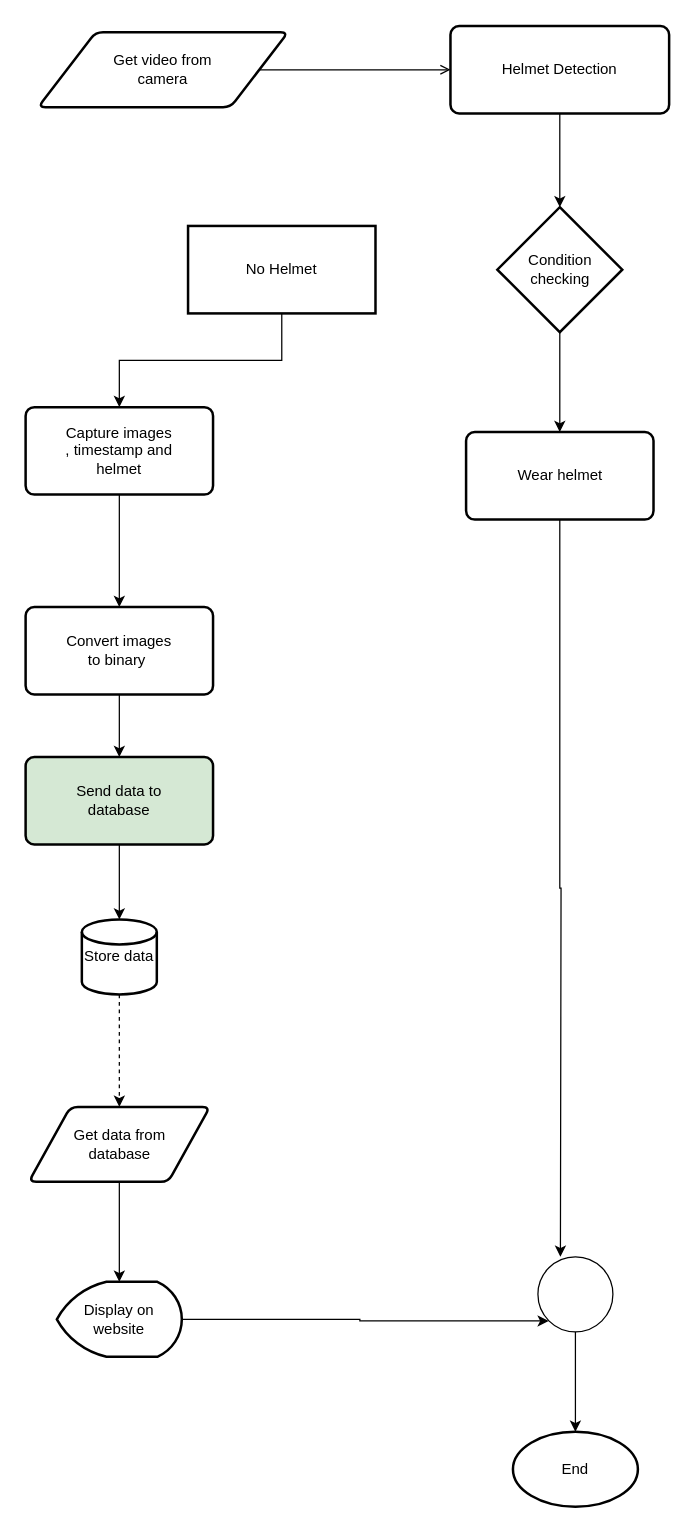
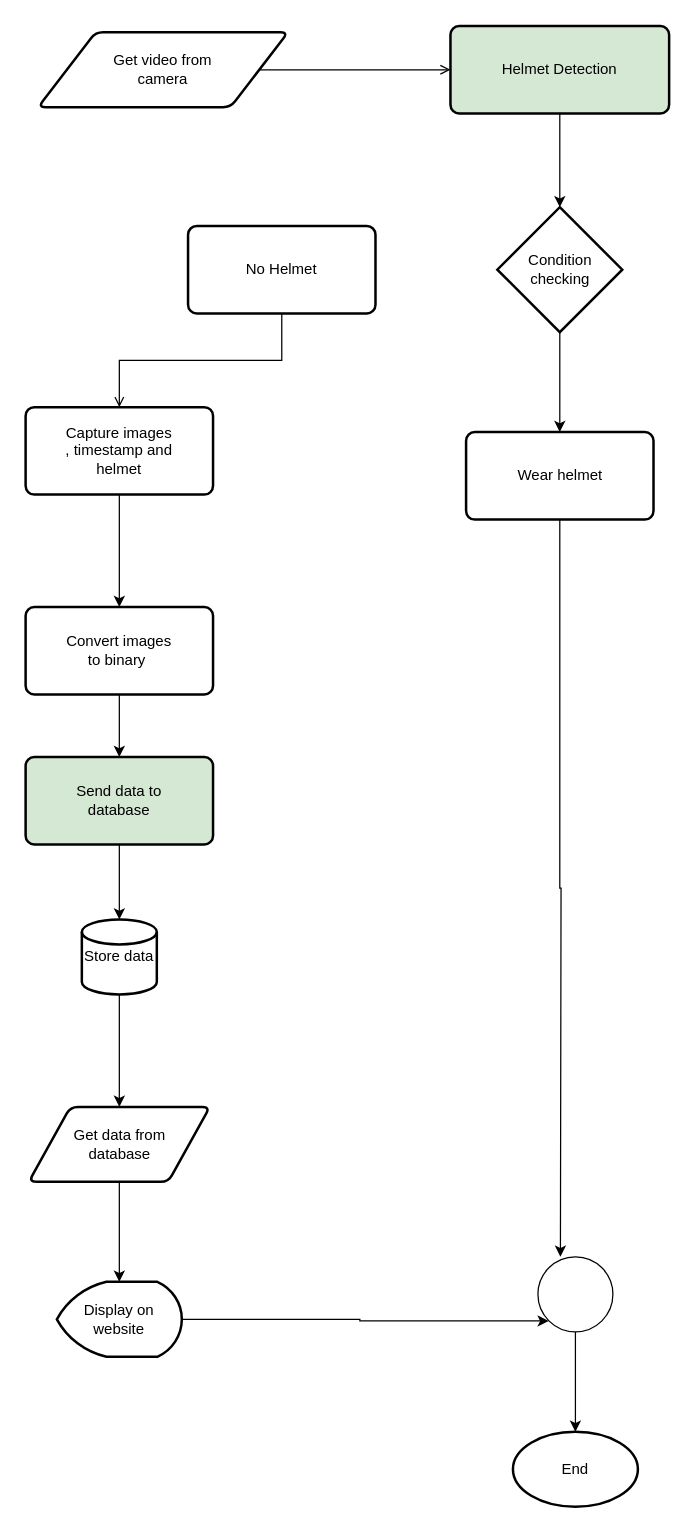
- <mxCell id="5" value="Helmet Detection" style="rounded=1;whiteSpace=wrap;html=1;absoluteArcSize=1;arcSize=14;strokeWidth=2;" vertex="1" parent="1"><mxGeometry x="360" y="20" width="175" height="70" as="geometry" /></mxCell>
+ <mxCell id="5" value="Helmet Detection" style="rounded=1;whiteSpace=wrap;html=1;absoluteArcSize=1;arcSize=14;strokeWidth=2;fillColor=#d5e8d4;" vertex="1" parent="1"><mxGeometry x="360" y="20" width="175" height="70" as="geometry" /></mxCell>
- <mxCell id="9" value="No Helmet" style="whiteSpace=wrap;html=1;absoluteArcSize=1;arcSize=14;strokeWidth=2;rounded=0;" vertex="1" parent="1"><mxGeometry x="150" y="180" width="150" height="70" as="geometry" /></mxCell>
+ <mxCell id="9" value="No Helmet" style="rounded=1;whiteSpace=wrap;html=1;absoluteArcSize=1;arcSize=14;strokeWidth=2;" vertex="1" parent="1"><mxGeometry x="150" y="180" width="150" height="70" as="geometry" /></mxCell>
- <mxCell id="8" style="edgeStyle=orthogonalEdgeStyle;rounded=0;orthogonalLoop=1;jettySize=auto;html=1;entryX=0.5;entryY=0;entryDx=0;entryDy=0;" edge="1" parent="1" source="9" target="13"><mxGeometry relative="1" as="geometry" /></mxCell>
+ <mxCell id="8" style="edgeStyle=orthogonalEdgeStyle;rounded=0;orthogonalLoop=1;jettySize=auto;html=1;entryX=0.5;entryY=0;entryDx=0;entryDy=0;endArrow=open;" edge="1" parent="1" source="9" target="13"><mxGeometry relative="1" as="geometry" /></mxCell>
- <mxCell id="16" value="" style="edgeStyle=orthogonalEdgeStyle;rounded=0;orthogonalLoop=1;jettySize=auto;html=1;dashed=1;" edge="1" parent="1" source="17" target="24"><mxGeometry relative="1" as="geometry" /></mxCell>
+ <mxCell id="16" value="" style="edgeStyle=orthogonalEdgeStyle;rounded=0;orthogonalLoop=1;jettySize=auto;html=1;" edge="1" parent="1" source="17" target="24"><mxGeometry relative="1" as="geometry" /></mxCell>
